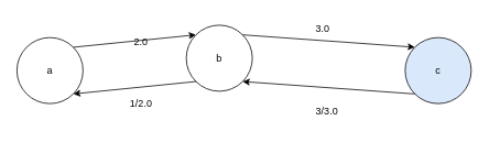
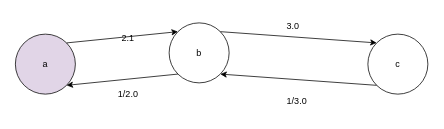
- <mxCell id="5" value="2.0" style="text;html=1;align=center;verticalAlign=middle;resizable=0;points=[];autosize=1;strokeColor=none;fillColor=none;" vertex="1" parent="1"><mxGeometry x="150" y="35" width="40" height="30" as="geometry" /></mxCell>
+ <mxCell id="5" value="2.1" style="text;html=1;align=center;verticalAlign=middle;resizable=0;points=[];autosize=1;strokeColor=none;fillColor=none;" vertex="1" parent="1"><mxGeometry x="150" y="35" width="40" height="30" as="geometry" /></mxCell>
- <mxCell id="2" value="a" style="ellipse;whiteSpace=wrap;html=1;aspect=fixed;" vertex="1" parent="1"><mxGeometry x="20" y="45" width="80" height="80" as="geometry" /></mxCell>
+ <mxCell id="2" value="a" style="ellipse;whiteSpace=wrap;html=1;aspect=fixed;fillColor=#e1d5e7;" vertex="1" parent="1"><mxGeometry x="20" y="45" width="80" height="80" as="geometry" /></mxCell>
- <mxCell id="8" value="c" style="ellipse;whiteSpace=wrap;html=1;aspect=fixed;fillColor=#dae8fc;" vertex="1" parent="1"><mxGeometry x="490" y="45" width="80" height="80" as="geometry" /></mxCell>
+ <mxCell id="8" value="c" style="ellipse;whiteSpace=wrap;html=1;aspect=fixed;" vertex="1" parent="1"><mxGeometry x="490" y="45" width="80" height="80" as="geometry" /></mxCell>
- <mxCell id="12" value="3/3.0" style="text;html=1;align=center;verticalAlign=middle;resizable=0;points=[];autosize=1;strokeColor=none;fillColor=none;" vertex="1" parent="1"><mxGeometry x="370" y="120" width="50" height="30" as="geometry" /></mxCell>
+ <mxCell id="12" value="1/3.0" style="text;html=1;align=center;verticalAlign=middle;resizable=0;points=[];autosize=1;strokeColor=none;fillColor=none;" vertex="1" parent="1"><mxGeometry x="370" y="120" width="50" height="30" as="geometry" /></mxCell>
